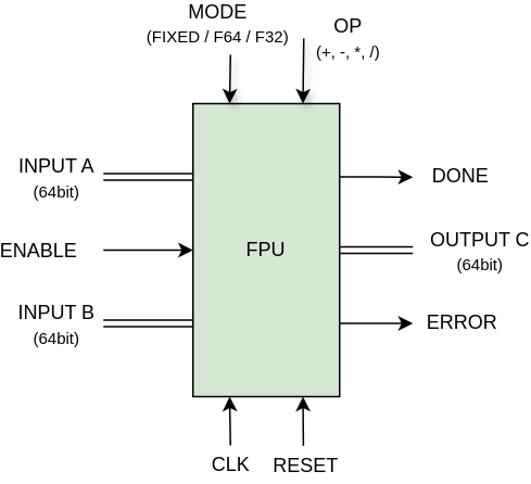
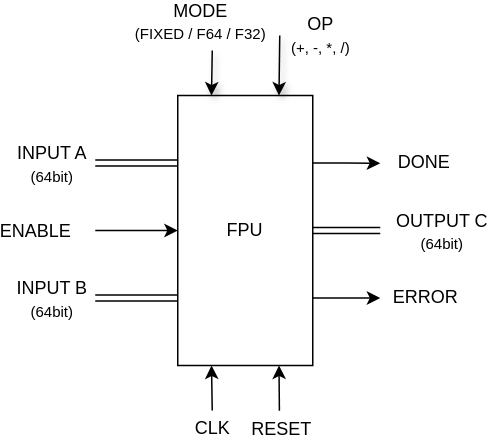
- <mxCell id="8" value="FPU" style="rounded=0;whiteSpace=wrap;html=1;fillColor=#d5e8d4;" parent="1" vertex="1"><mxGeometry x="75" y="60" width="90" height="180" as="geometry" /></mxCell>
+ <mxCell id="8" value="FPU" style="rounded=0;whiteSpace=wrap;html=1;" parent="1" vertex="1"><mxGeometry x="75" y="60" width="90" height="180" as="geometry" /></mxCell>
